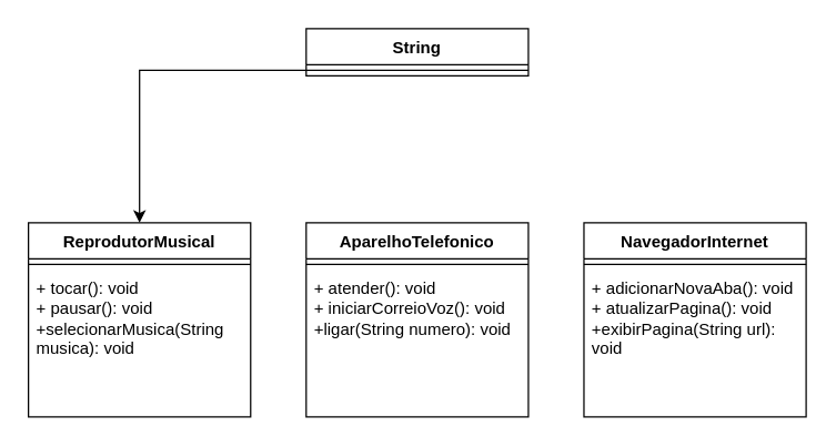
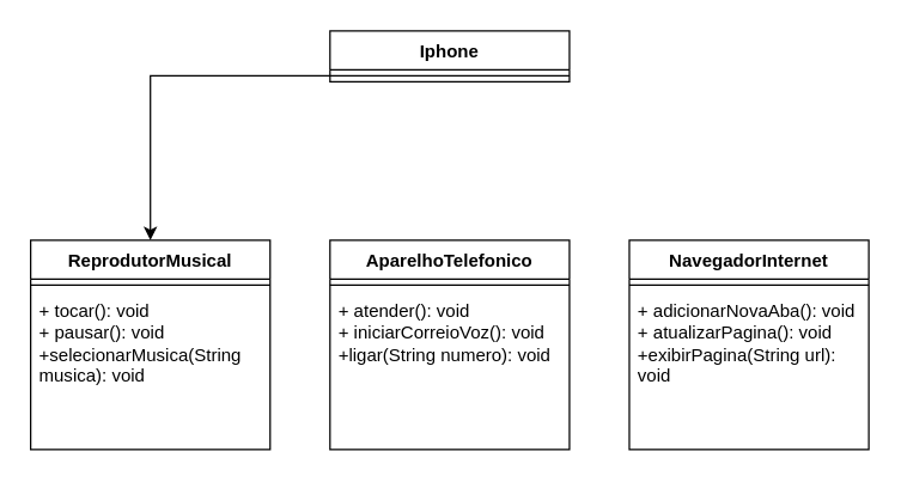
- <mxCell id="11" value="String" style="swimlane;fontStyle=1;align=center;verticalAlign=top;childLayout=stackLayout;horizontal=1;startSize=26;horizontalStack=0;resizeParent=1;resizeParentMax=0;resizeLast=0;collapsible=1;marginBottom=0;whiteSpace=wrap;html=1;" vertex="1" parent="1"><mxGeometry x="220" y="20" width="160" height="34" as="geometry" /></mxCell>
+ <mxCell id="11" value="Iphone" style="swimlane;fontStyle=1;align=center;verticalAlign=top;childLayout=stackLayout;horizontal=1;startSize=26;horizontalStack=0;resizeParent=1;resizeParentMax=0;resizeLast=0;collapsible=1;marginBottom=0;whiteSpace=wrap;html=1;" vertex="1" parent="1"><mxGeometry x="220" y="20" width="160" height="34" as="geometry" /></mxCell>
